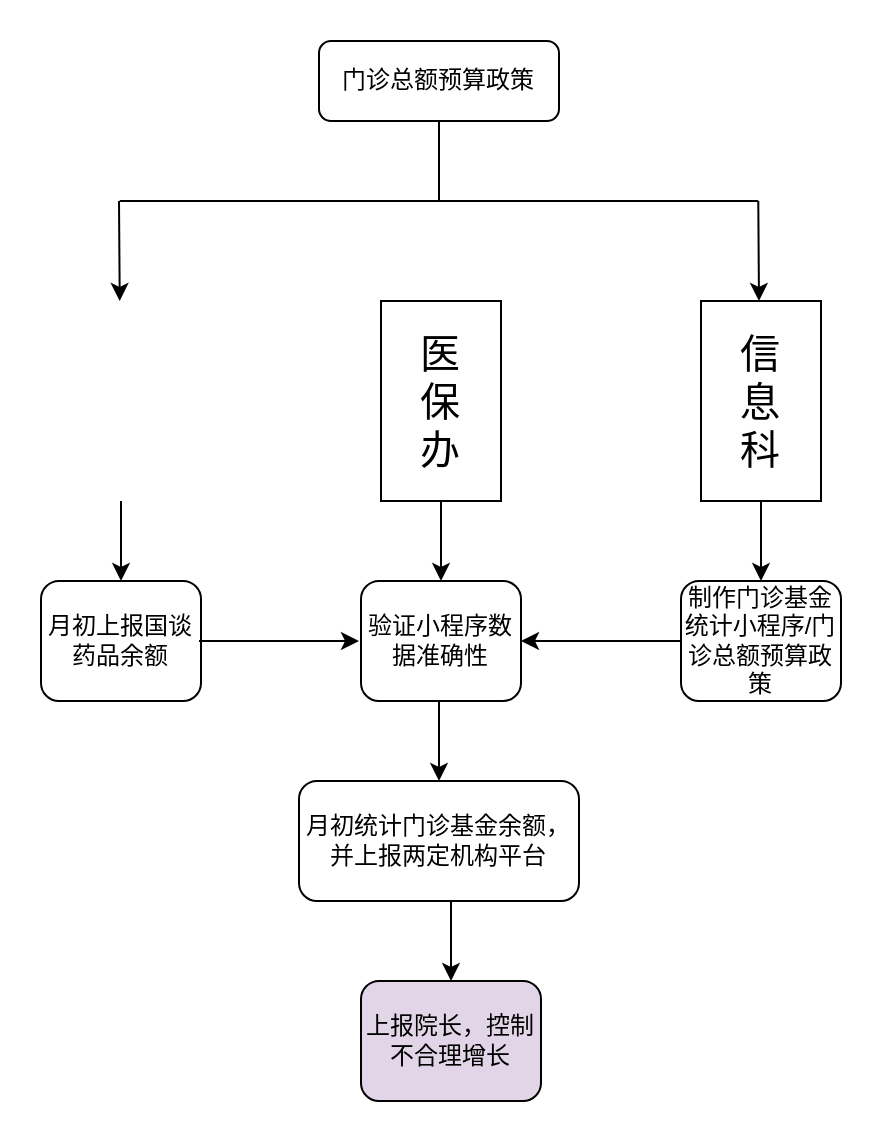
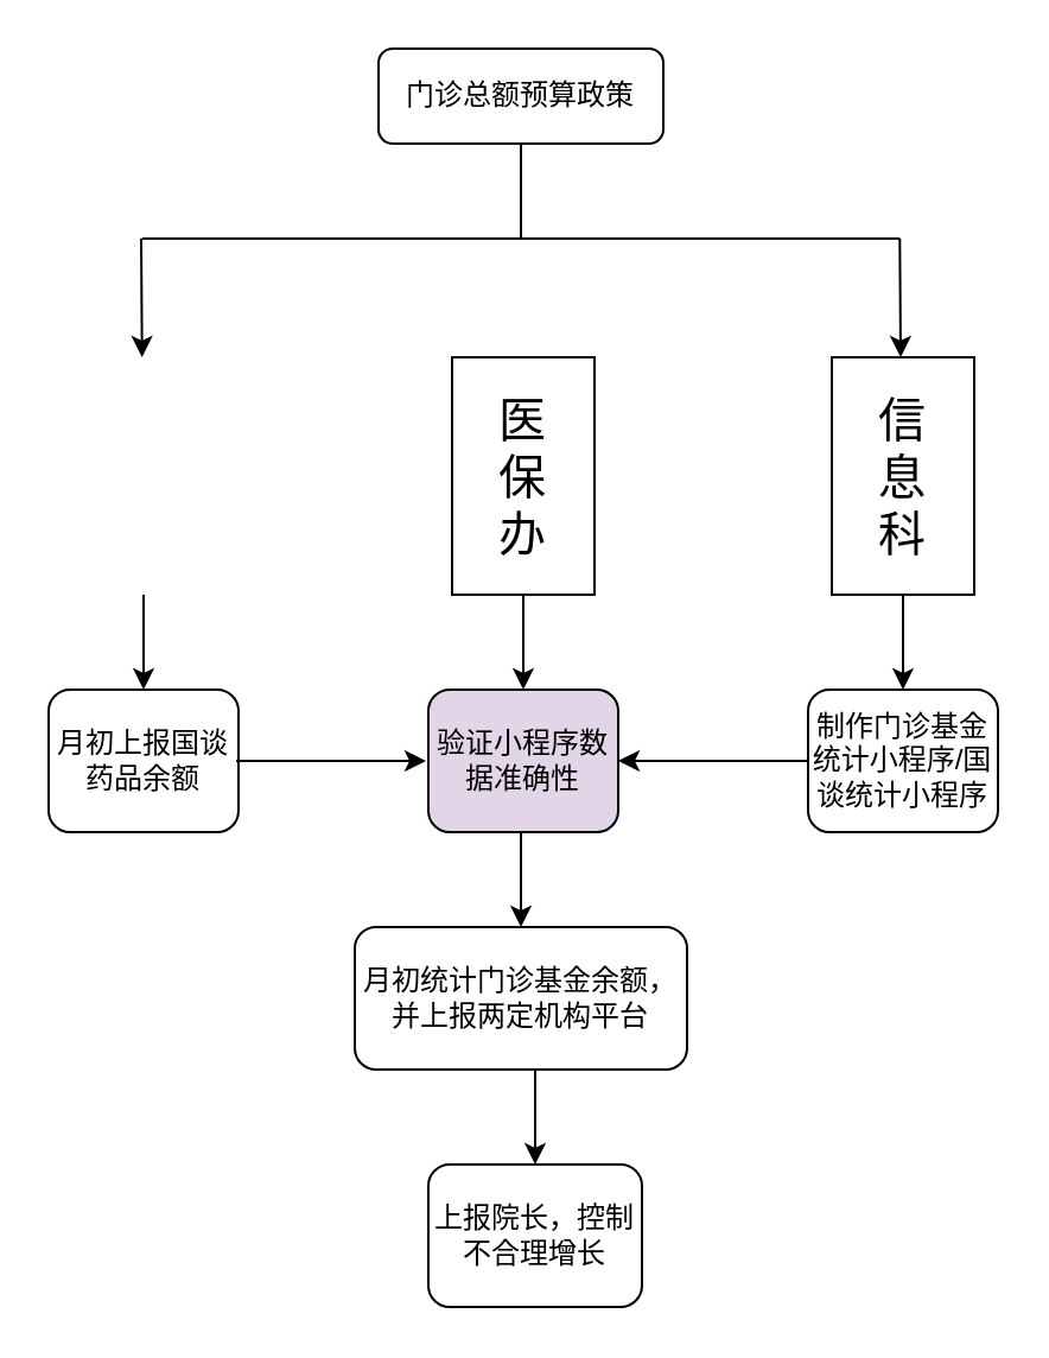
- <mxCell id="15" value="验证小程序数据准确性" style="rounded=1;whiteSpace=wrap;html=1;" vertex="1" parent="13"><mxGeometry y="40" width="80" height="60" as="geometry" /></mxCell>
+ <mxCell id="15" value="验证小程序数据准确性" style="rounded=1;whiteSpace=wrap;html=1;fillColor=#e1d5e7;" vertex="1" parent="13"><mxGeometry y="40" width="80" height="60" as="geometry" /></mxCell>
- <mxCell id="12" value="制作门诊基金统计小程序/门诊总额预算政策" style="rounded=1;whiteSpace=wrap;html=1;" vertex="1" parent="10"><mxGeometry y="40" width="80" height="60" as="geometry" /></mxCell>
+ <mxCell id="12" value="制作门诊基金统计小程序/国谈统计小程序" style="rounded=1;whiteSpace=wrap;html=1;" vertex="1" parent="10"><mxGeometry y="40" width="80" height="60" as="geometry" /></mxCell>
- <mxCell id="26" value="上报院长，控制不合理增长" style="rounded=1;whiteSpace=wrap;html=1;fillColor=#e1d5e7;" vertex="1" parent="24"><mxGeometry x="10" y="40" width="90" height="60" as="geometry" /></mxCell>
+ <mxCell id="26" value="上报院长，控制不合理增长" style="rounded=1;whiteSpace=wrap;html=1;" vertex="1" parent="24"><mxGeometry x="10" y="40" width="90" height="60" as="geometry" /></mxCell>
